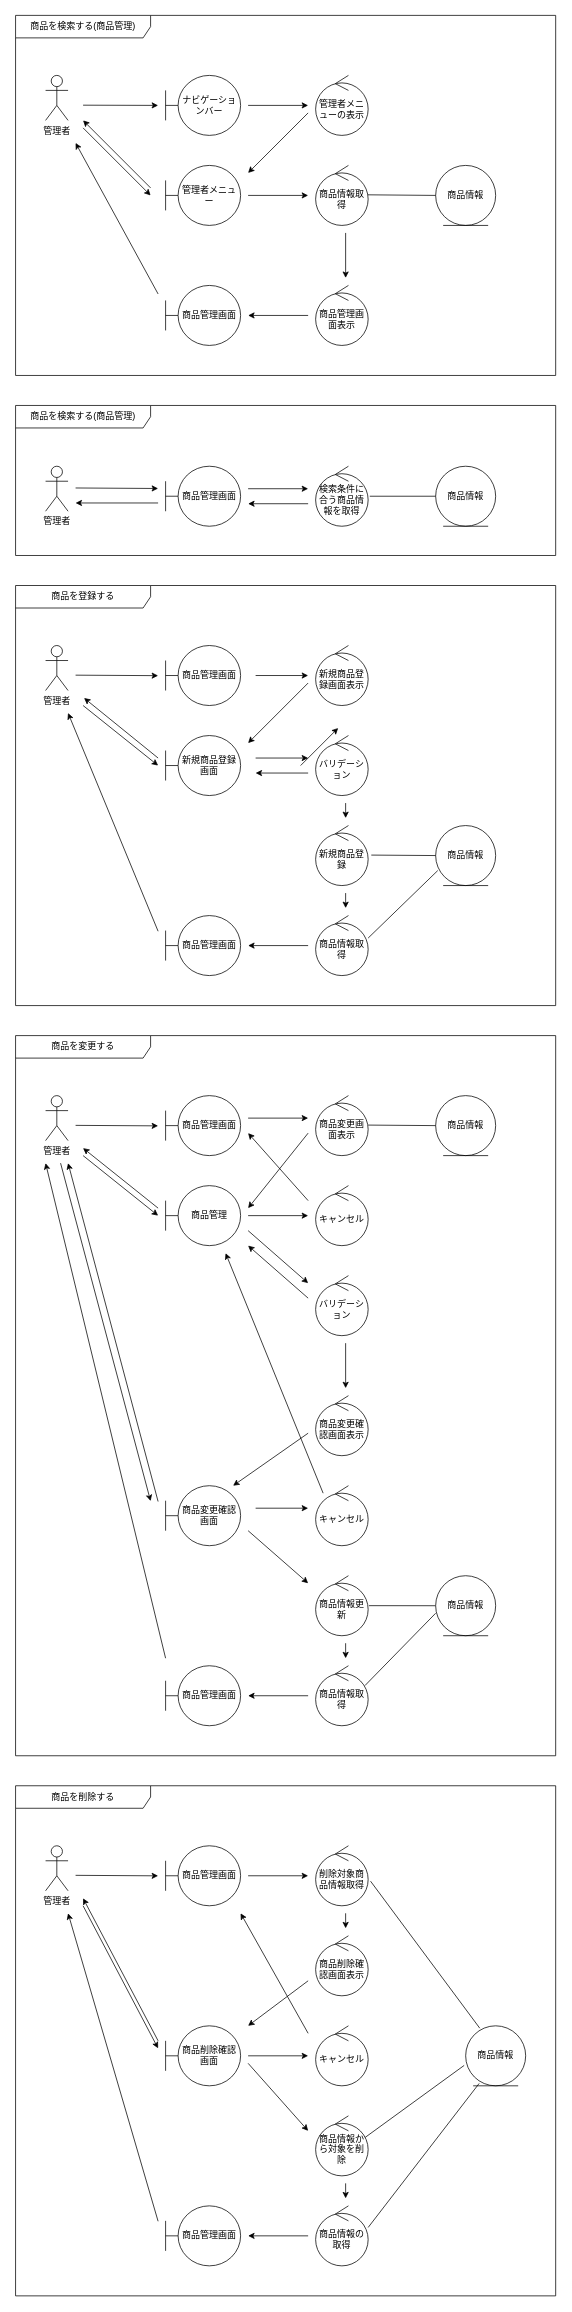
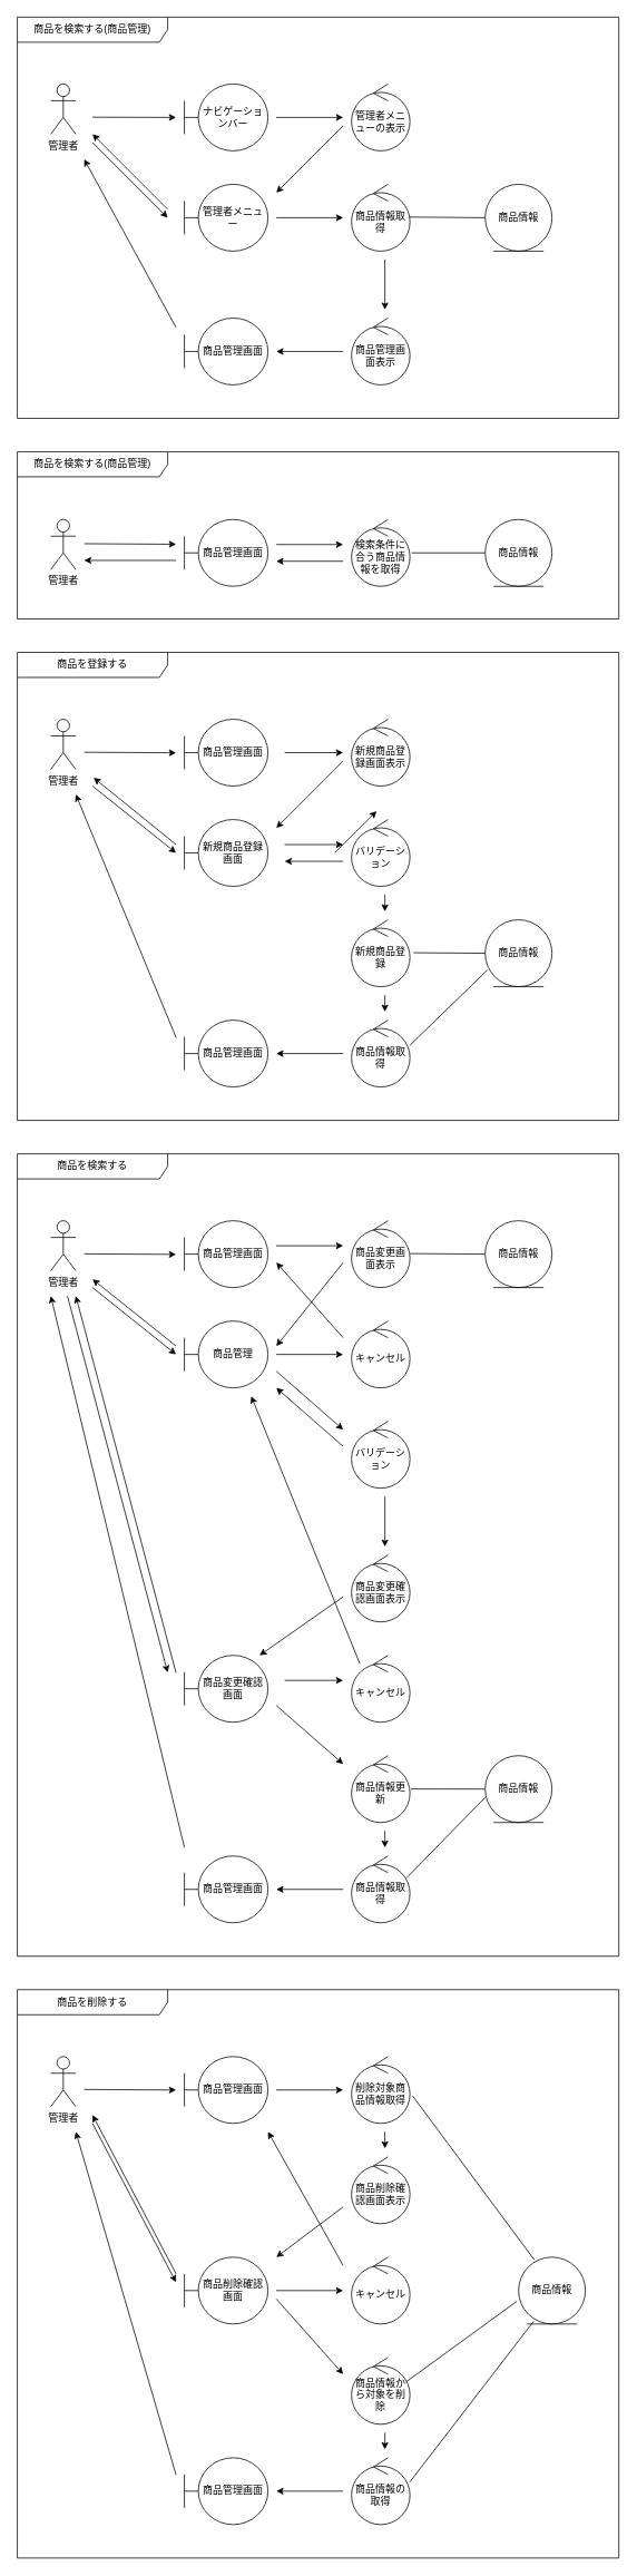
- <mxCell id="2" value="商品を変更する" style="shape=umlFrame;whiteSpace=wrap;html=1;width=180;height=30;" vertex="1" parent="1"><mxGeometry x="20" y="1380" width="720" height="960" as="geometry" /></mxCell>
+ <mxCell id="2" value="商品を検索する" style="shape=umlFrame;whiteSpace=wrap;html=1;width=180;height=30;" vertex="1" parent="1"><mxGeometry x="20" y="1380" width="720" height="960" as="geometry" /></mxCell>
